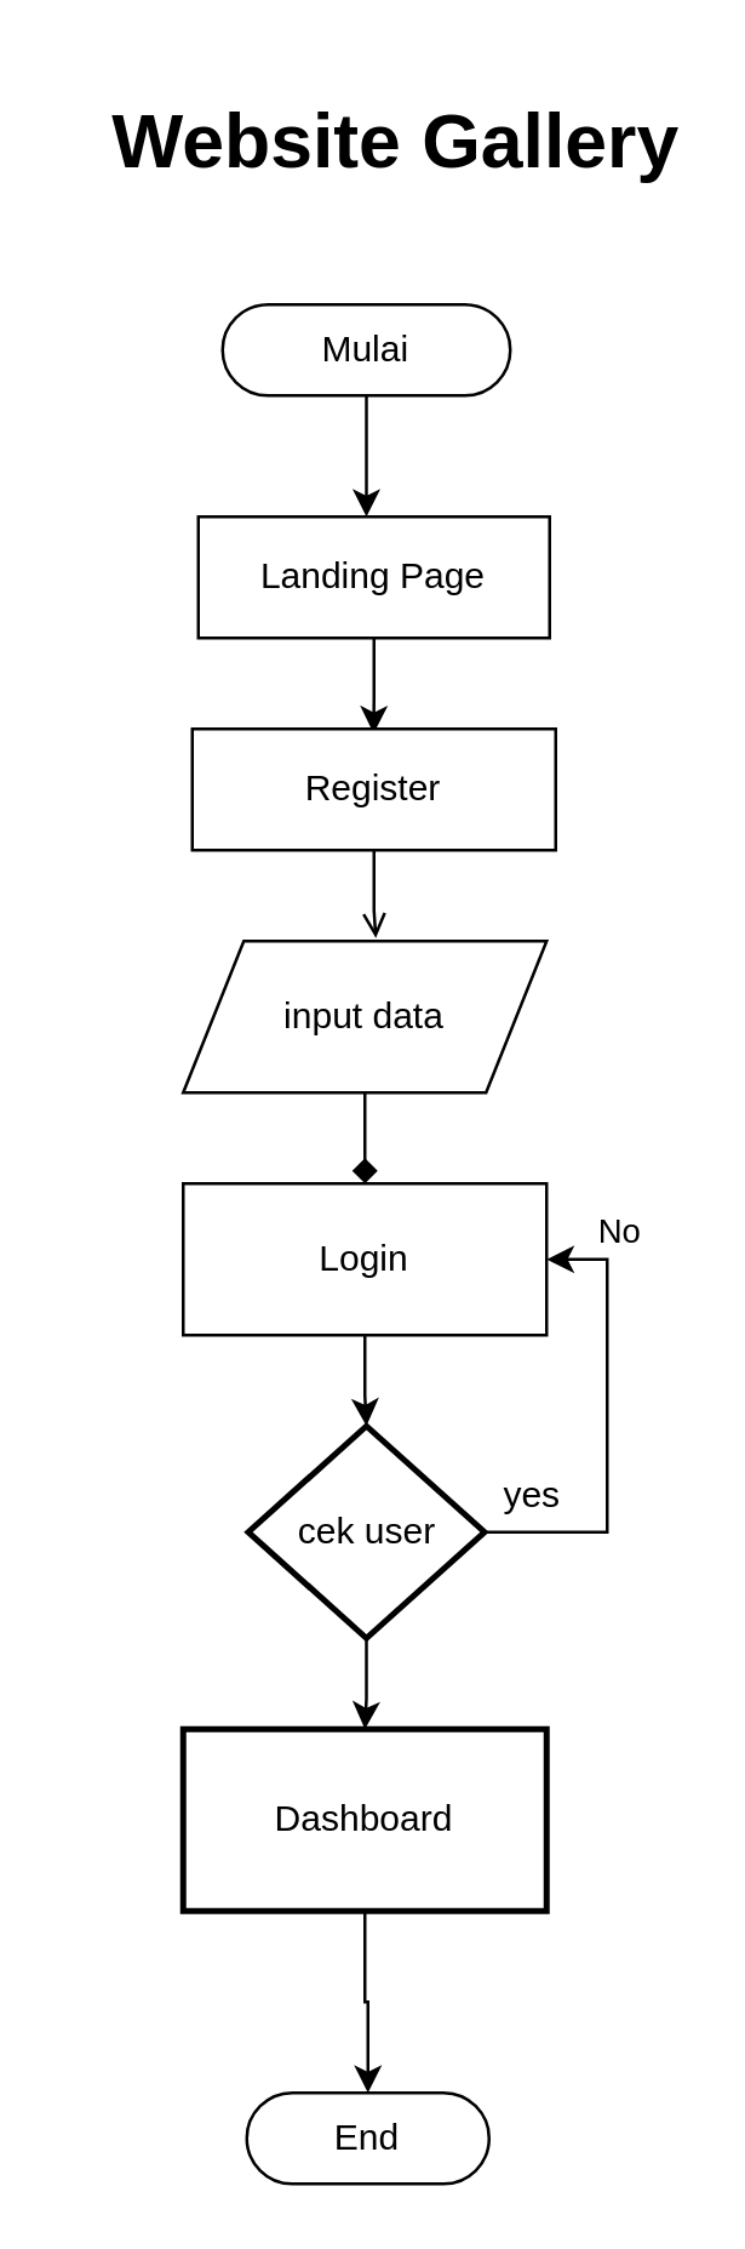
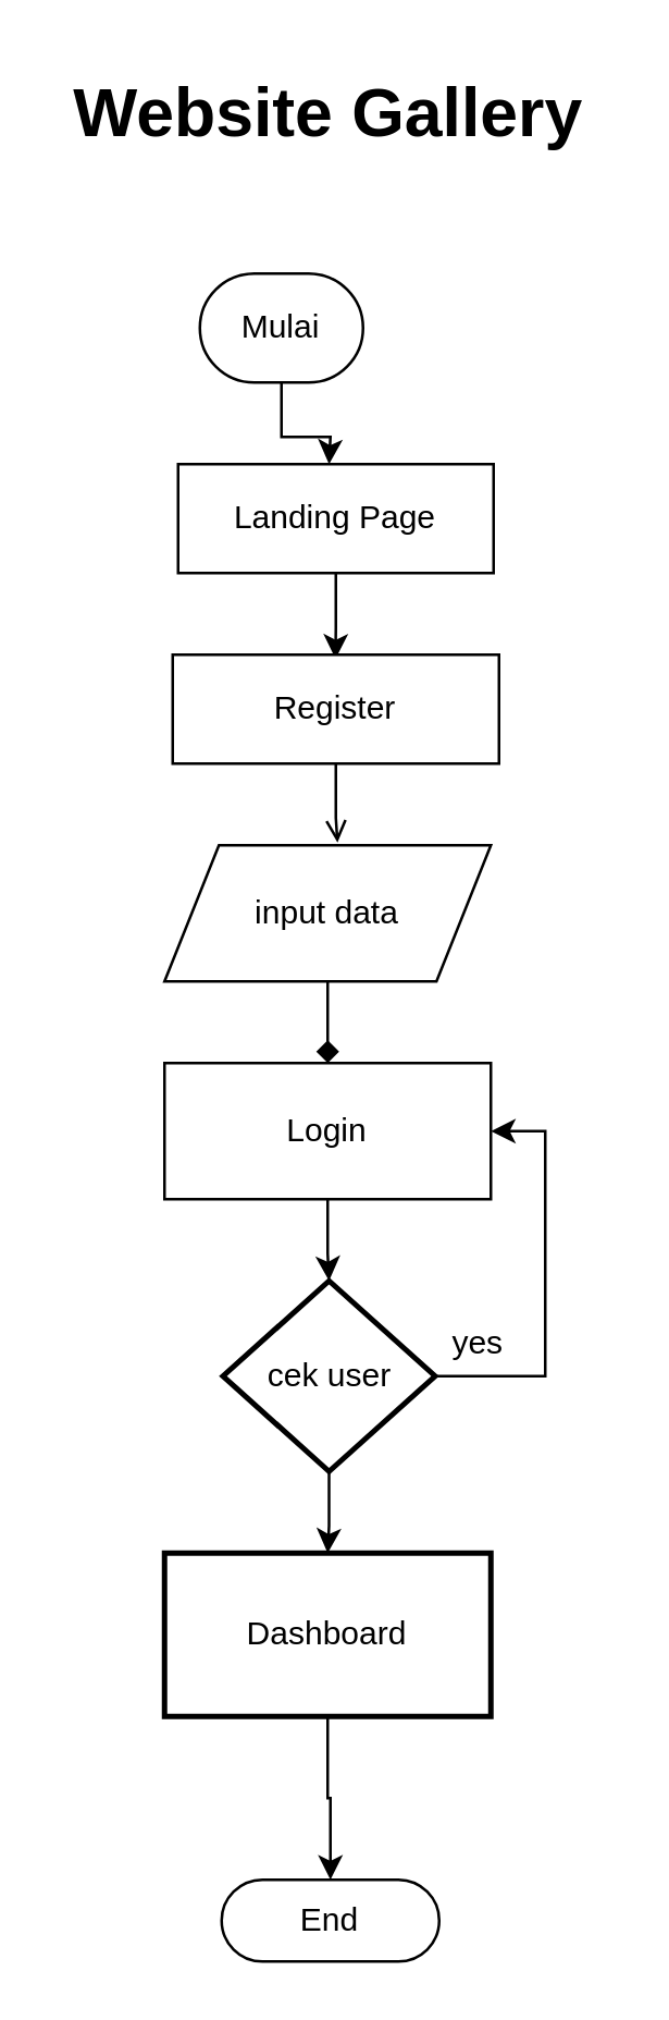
- <mxCell id="4" value="Website Gallery" style="text;html=1;align=center;verticalAlign=middle;resizable=0;points=[];autosize=1;strokeColor=none;fillColor=none;fontSize=25;fontStyle=1" vertex="1" parent="1"><mxGeometry x="30" y="25" width="200" height="40" as="geometry" /></mxCell>
+ <mxCell id="4" value="Website Gallery" style="text;html=1;align=center;verticalAlign=middle;resizable=0;points=[];autosize=1;strokeColor=none;fillColor=none;fontSize=25;fontStyle=1" vertex="1" parent="1"><mxGeometry x="20" y="20" width="200" height="40" as="geometry" /></mxCell>
- <mxCell id="3" value="Mulai" style="html=1;dashed=0;whiteSpace=wrap;shape=mxgraph.dfd.start" vertex="1" parent="1"><mxGeometry x="73" y="100" width="95" height="30" as="geometry" /></mxCell>
+ <mxCell id="3" value="Mulai" style="html=1;dashed=0;whiteSpace=wrap;shape=mxgraph.dfd.start" vertex="1" parent="1"><mxGeometry x="73" y="100" width="60" height="40" as="geometry" /></mxCell>
- <mxCell id="17" value="No" style="text;html=1;align=center;verticalAlign=middle;resizable=0;points=[];autosize=1;strokeColor=none;fillColor=none;fontSize=11;" vertex="1" parent="1"><mxGeometry x="184" y="391" width="40" height="30" as="geometry" /></mxCell>
